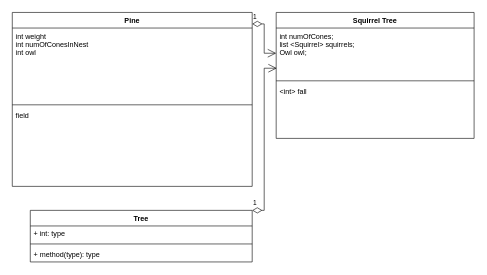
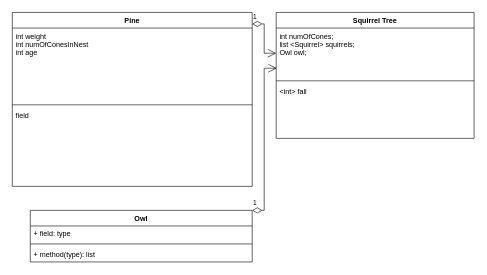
- <mxCell id="3" value="int weight&#10;int numOfConesInNest&#10;int owl" style="text;strokeColor=none;fillColor=none;align=left;verticalAlign=top;spacingLeft=4;spacingRight=4;overflow=hidden;rotatable=0;points=[[0,0.5],[1,0.5]];portConstraint=eastwest;" parent="2" vertex="1"><mxGeometry y="26" width="400" height="124" as="geometry" /></mxCell>
+ <mxCell id="3" value="int weight&#10;int numOfConesInNest&#10;int age" style="text;strokeColor=none;fillColor=none;align=left;verticalAlign=top;spacingLeft=4;spacingRight=4;overflow=hidden;rotatable=0;points=[[0,0.5],[1,0.5]];portConstraint=eastwest;" parent="2" vertex="1"><mxGeometry y="26" width="400" height="124" as="geometry" /></mxCell>
- <mxCell id="6" value="Tree&#10;" style="swimlane;fontStyle=1;align=center;verticalAlign=top;childLayout=stackLayout;horizontal=1;startSize=26;horizontalStack=0;resizeParent=1;resizeParentMax=0;resizeLast=0;collapsible=1;marginBottom=0;" parent="1" vertex="1"><mxGeometry x="50" y="350" width="370" height="86" as="geometry" /></mxCell>
+ <mxCell id="6" value="Owl&#10;" style="swimlane;fontStyle=1;align=center;verticalAlign=top;childLayout=stackLayout;horizontal=1;startSize=26;horizontalStack=0;resizeParent=1;resizeParentMax=0;resizeLast=0;collapsible=1;marginBottom=0;" parent="1" vertex="1"><mxGeometry x="50" y="350" width="370" height="86" as="geometry" /></mxCell>
- <mxCell id="7" value="+ int: type" style="text;strokeColor=none;fillColor=none;align=left;verticalAlign=top;spacingLeft=4;spacingRight=4;overflow=hidden;rotatable=0;points=[[0,0.5],[1,0.5]];portConstraint=eastwest;" parent="6" vertex="1"><mxGeometry y="26" width="370" height="26" as="geometry" /></mxCell>
+ <mxCell id="7" value="+ field: type" style="text;strokeColor=none;fillColor=none;align=left;verticalAlign=top;spacingLeft=4;spacingRight=4;overflow=hidden;rotatable=0;points=[[0,0.5],[1,0.5]];portConstraint=eastwest;" parent="6" vertex="1"><mxGeometry y="26" width="370" height="26" as="geometry" /></mxCell>
- <mxCell id="9" value="+ method(type): type" style="text;strokeColor=none;fillColor=none;align=left;verticalAlign=top;spacingLeft=4;spacingRight=4;overflow=hidden;rotatable=0;points=[[0,0.5],[1,0.5]];portConstraint=eastwest;" parent="6" vertex="1"><mxGeometry y="60" width="370" height="26" as="geometry" /></mxCell>
+ <mxCell id="9" value="+ method(type): list" style="text;strokeColor=none;fillColor=none;align=left;verticalAlign=top;spacingLeft=4;spacingRight=4;overflow=hidden;rotatable=0;points=[[0,0.5],[1,0.5]];portConstraint=eastwest;" parent="6" vertex="1"><mxGeometry y="60" width="370" height="26" as="geometry" /></mxCell>
